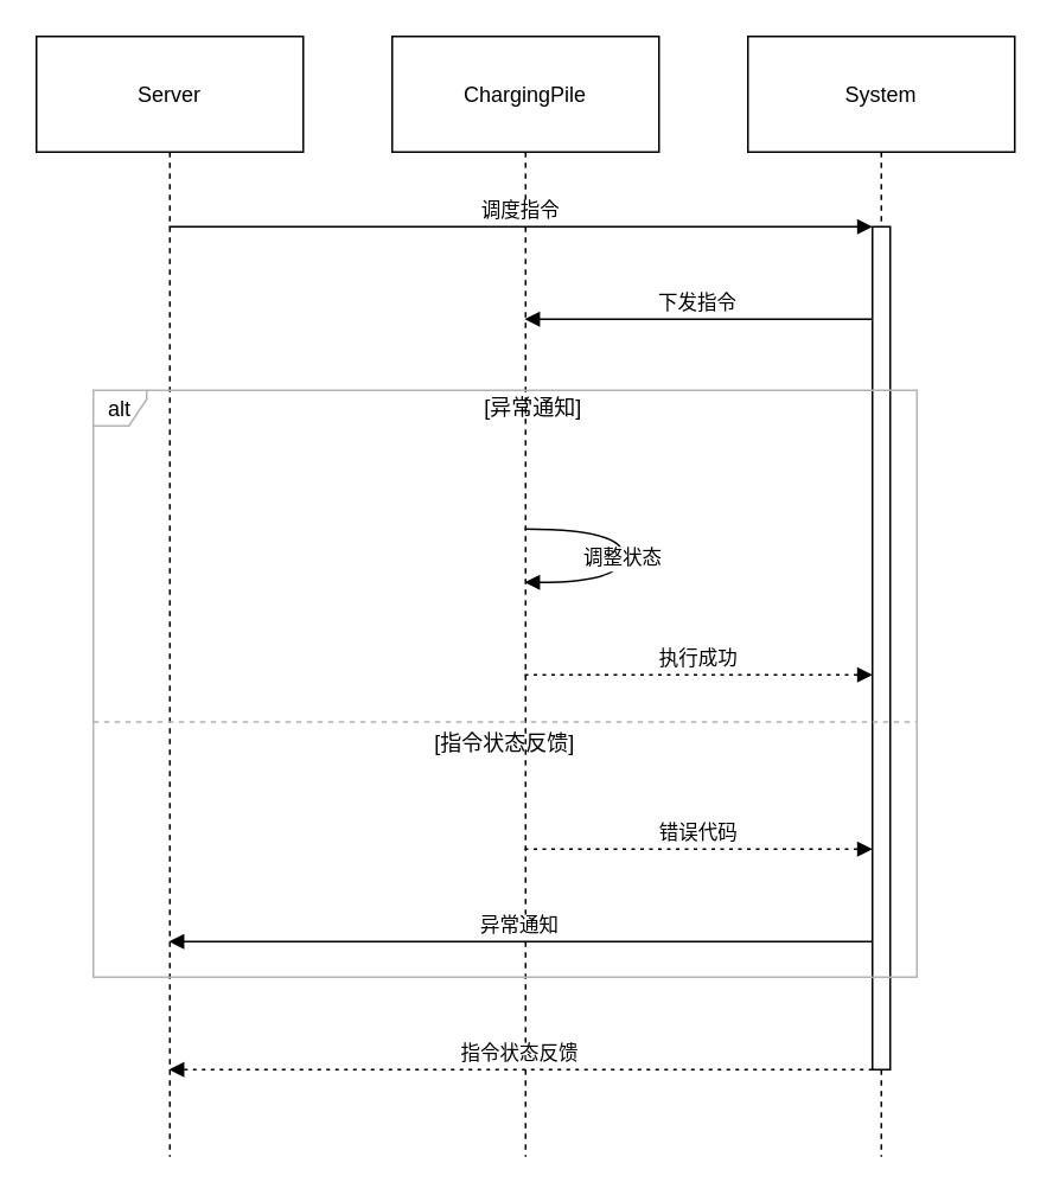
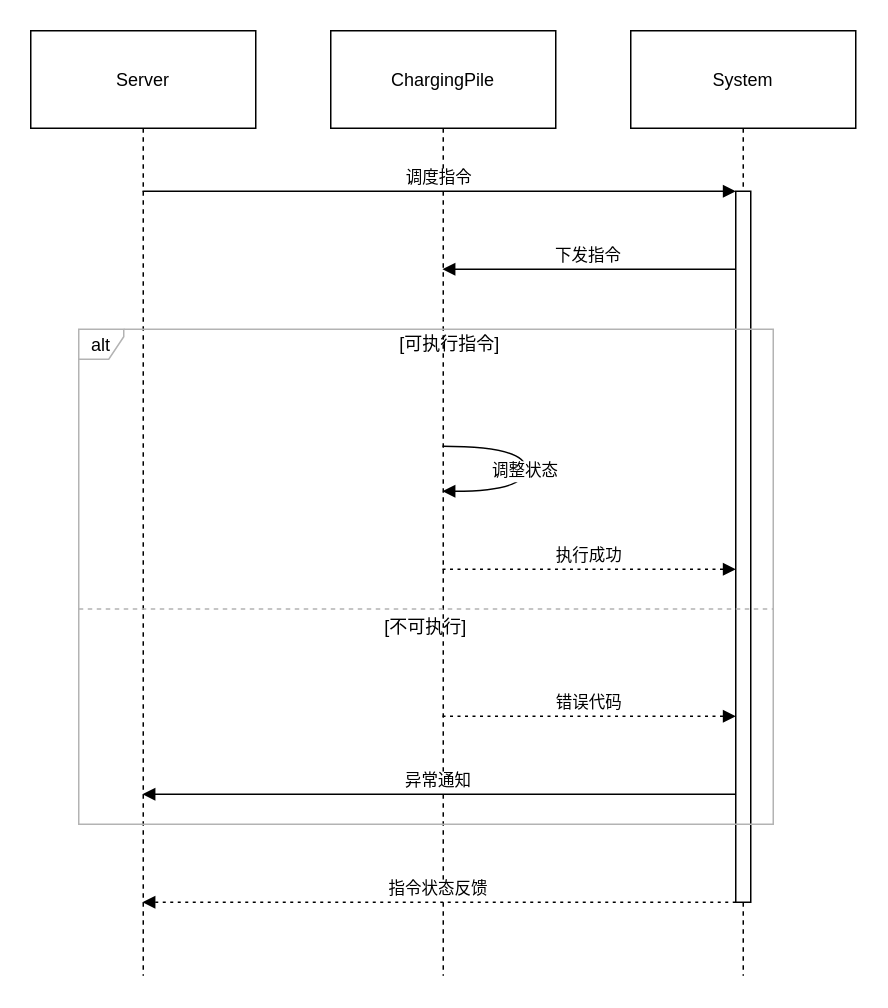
- <mxCell id="7" value="[异常通知]" style="text;strokeColor=none;fillColor=none;align=center;verticalAlign=middle;whiteSpace=wrap;" vertex="1" parent="6"><mxGeometry x="32.227" width="430.773" height="20" as="geometry" /></mxCell>
+ <mxCell id="7" value="[可执行指令]" style="text;strokeColor=none;fillColor=none;align=center;verticalAlign=middle;whiteSpace=wrap;" vertex="1" parent="6"><mxGeometry x="32.227" width="430.773" height="20" as="geometry" /></mxCell>
- <mxCell id="8" value="[指令状态反馈]" style="shape=line;dashed=1;whiteSpace=wrap;verticalAlign=top;labelPosition=center;verticalLabelPosition=middle;align=center;strokeColor=#B3B3B3;" vertex="1" parent="6"><mxGeometry y="185" width="463" height="3" as="geometry" /></mxCell>
+ <mxCell id="8" value="[不可执行]" style="shape=line;dashed=1;whiteSpace=wrap;verticalAlign=top;labelPosition=center;verticalLabelPosition=middle;align=center;strokeColor=#B3B3B3;" vertex="1" parent="6"><mxGeometry y="185" width="463" height="3" as="geometry" /></mxCell>
